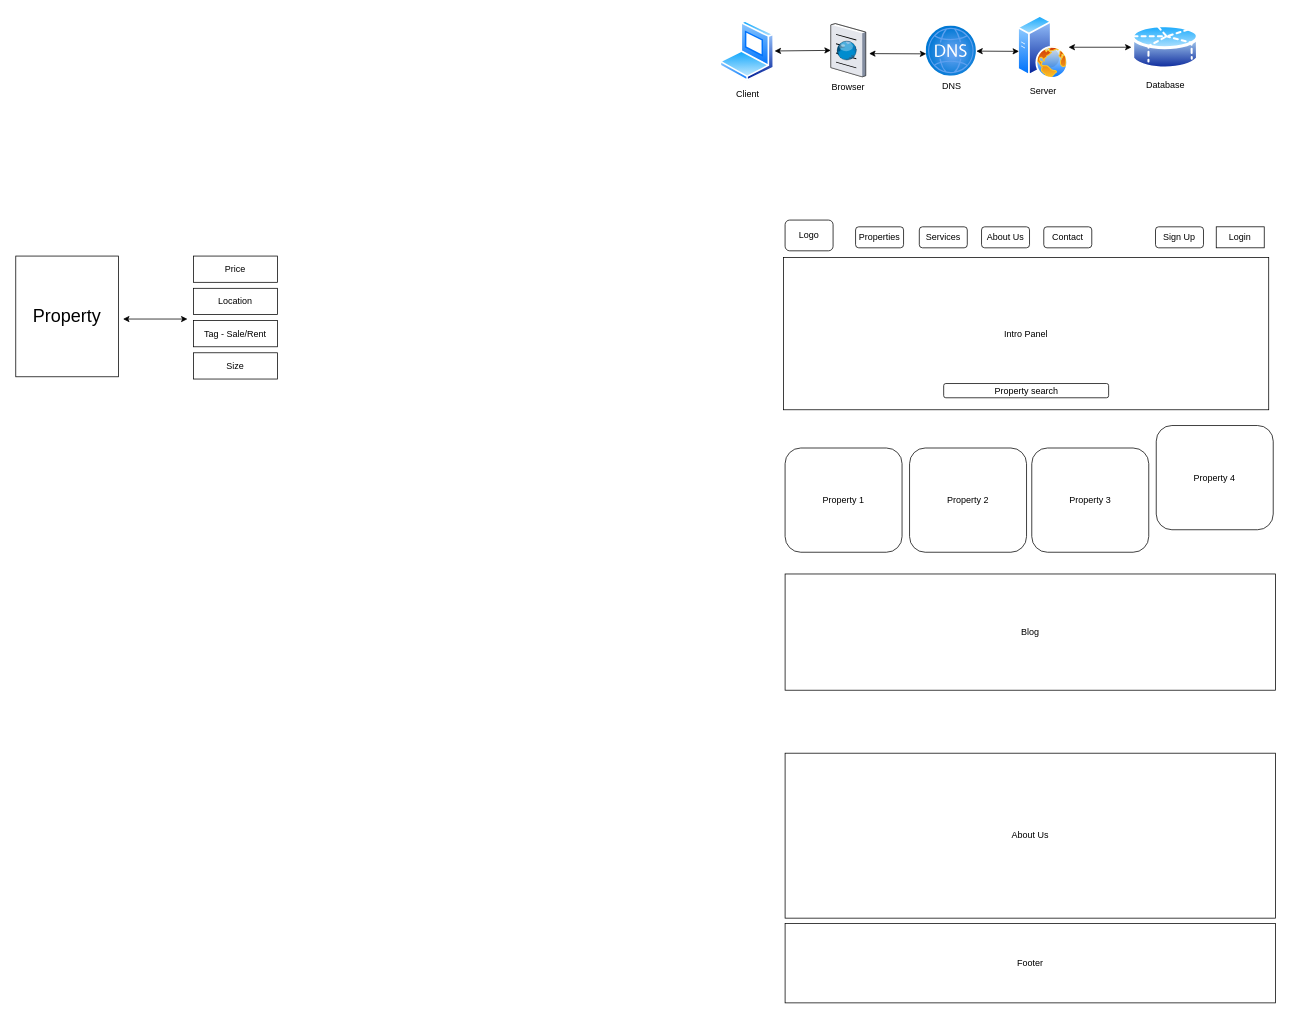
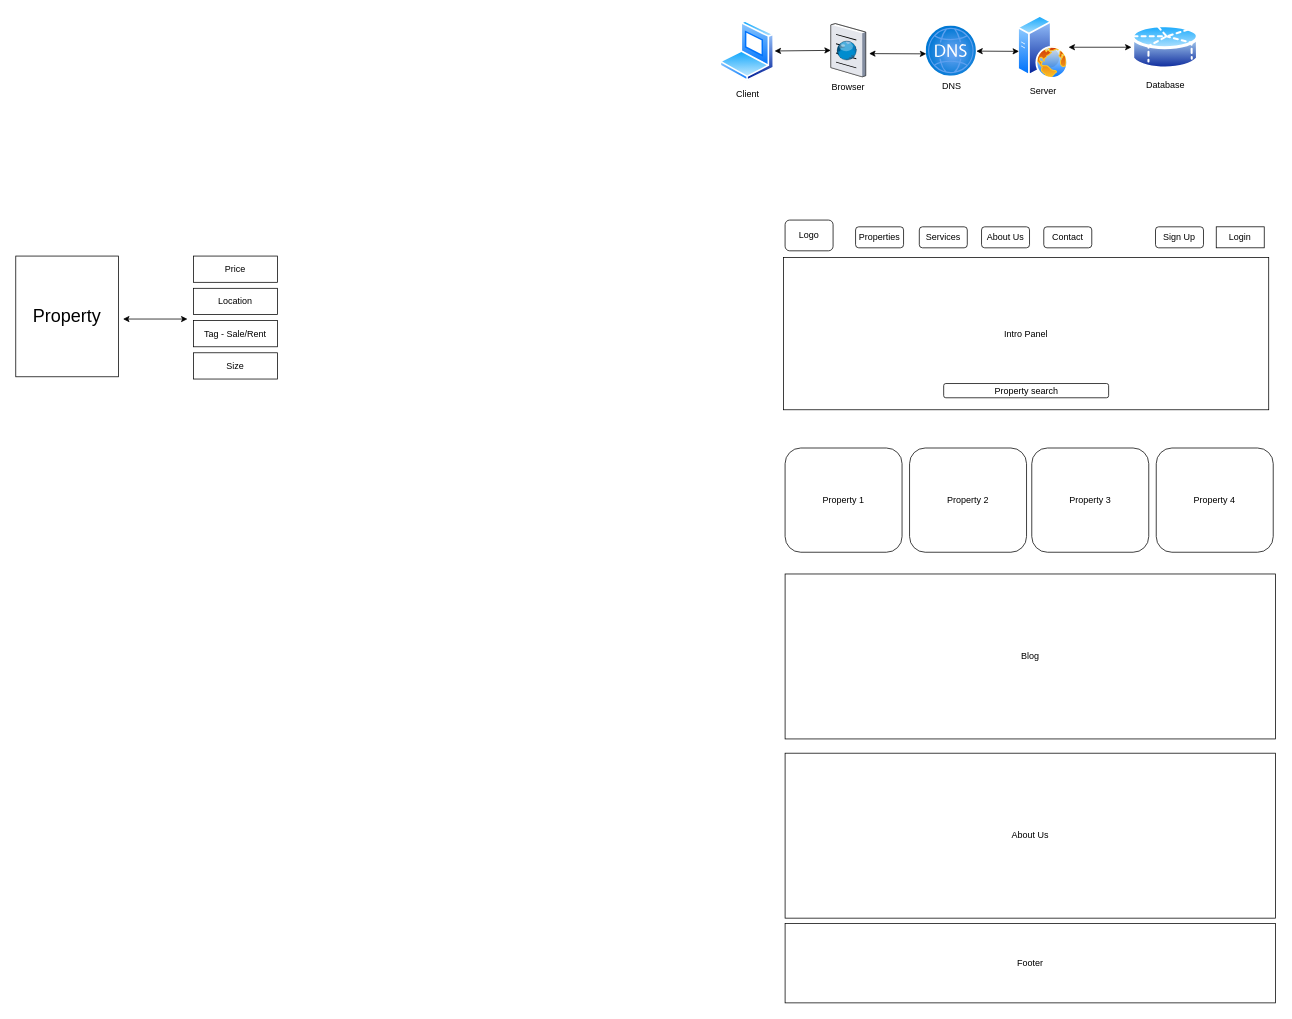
- <mxCell id="22" value="Property 4" style="rounded=1;whiteSpace=wrap;html=1;" vertex="1" parent="1"><mxGeometry x="1541" y="567" width="156" height="139" as="geometry" /></mxCell>
+ <mxCell id="22" value="Property 4" style="rounded=1;whiteSpace=wrap;html=1;" vertex="1" parent="1"><mxGeometry x="1541" y="597" width="156" height="139" as="geometry" /></mxCell>
- <mxCell id="24" value="Blog" style="rounded=0;whiteSpace=wrap;html=1;" vertex="1" parent="1"><mxGeometry x="1046" y="765" width="654" height="155" as="geometry" /></mxCell>
+ <mxCell id="24" value="Blog" style="rounded=0;whiteSpace=wrap;html=1;" vertex="1" parent="1"><mxGeometry x="1046" y="765" width="654" height="220" as="geometry" /></mxCell>
